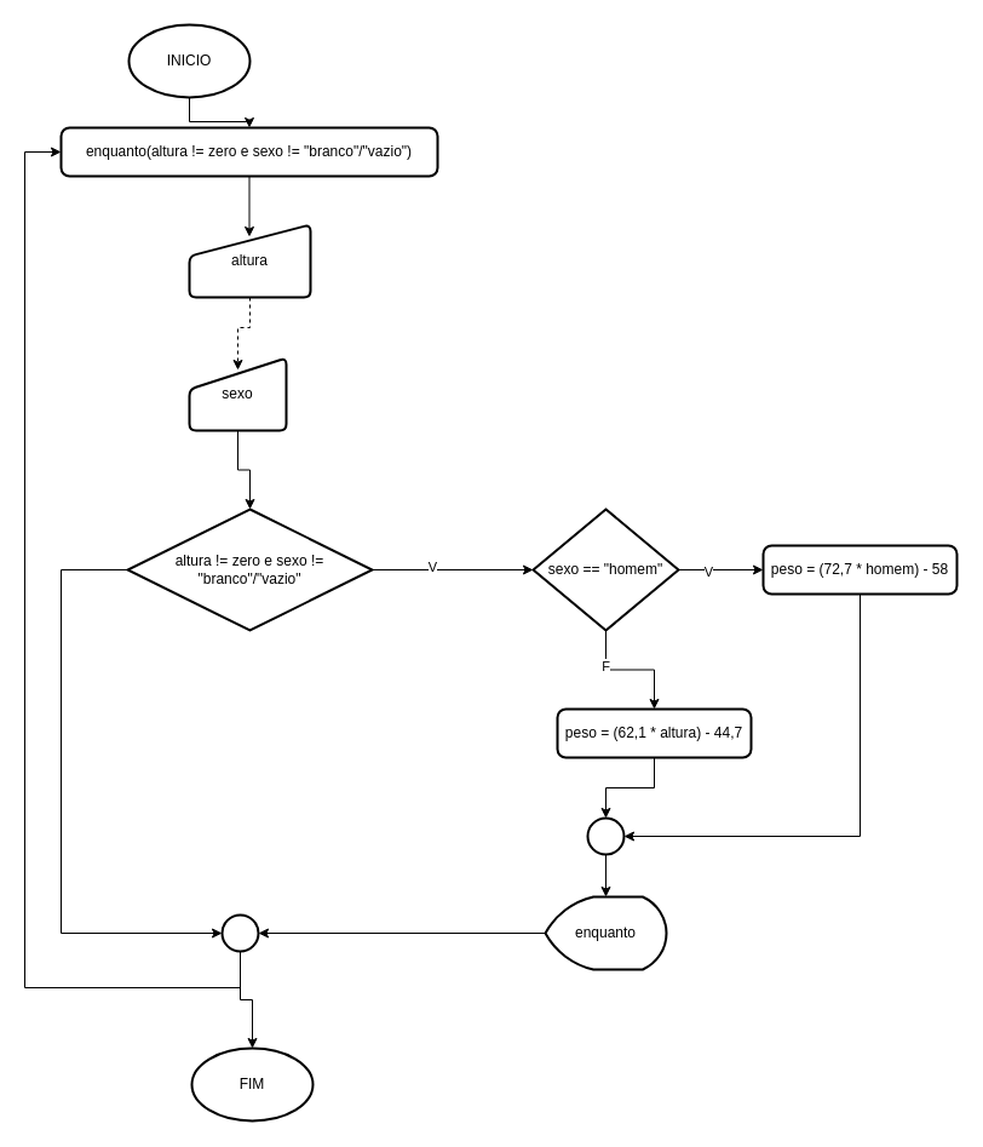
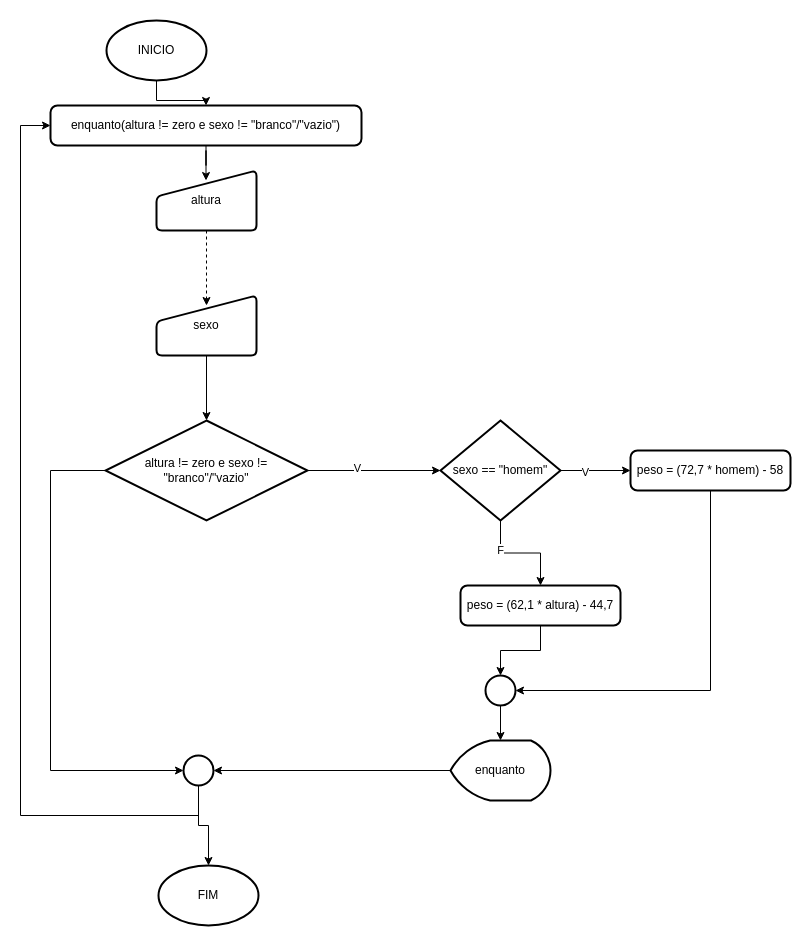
- <mxCell id="6" value="altura" style="html=1;strokeWidth=2;shape=manualInput;whiteSpace=wrap;rounded=1;size=26;arcSize=11;" vertex="1" parent="1"><mxGeometry x="156" y="185" width="100" height="60" as="geometry" /></mxCell>
+ <mxCell id="6" value="altura" style="html=1;strokeWidth=2;shape=manualInput;whiteSpace=wrap;rounded=1;size=26;arcSize=11;" vertex="1" parent="1"><mxGeometry x="156" y="170" width="100" height="60" as="geometry" /></mxCell>
- <mxCell id="7" value="sexo" style="html=1;strokeWidth=2;shape=manualInput;whiteSpace=wrap;rounded=1;size=26;arcSize=11;" vertex="1" parent="1"><mxGeometry x="156" y="295" width="80" height="60" as="geometry" /></mxCell>
+ <mxCell id="7" value="sexo" style="html=1;strokeWidth=2;shape=manualInput;whiteSpace=wrap;rounded=1;size=26;arcSize=11;" vertex="1" parent="1"><mxGeometry x="156" y="295" width="100" height="60" as="geometry" /></mxCell>
